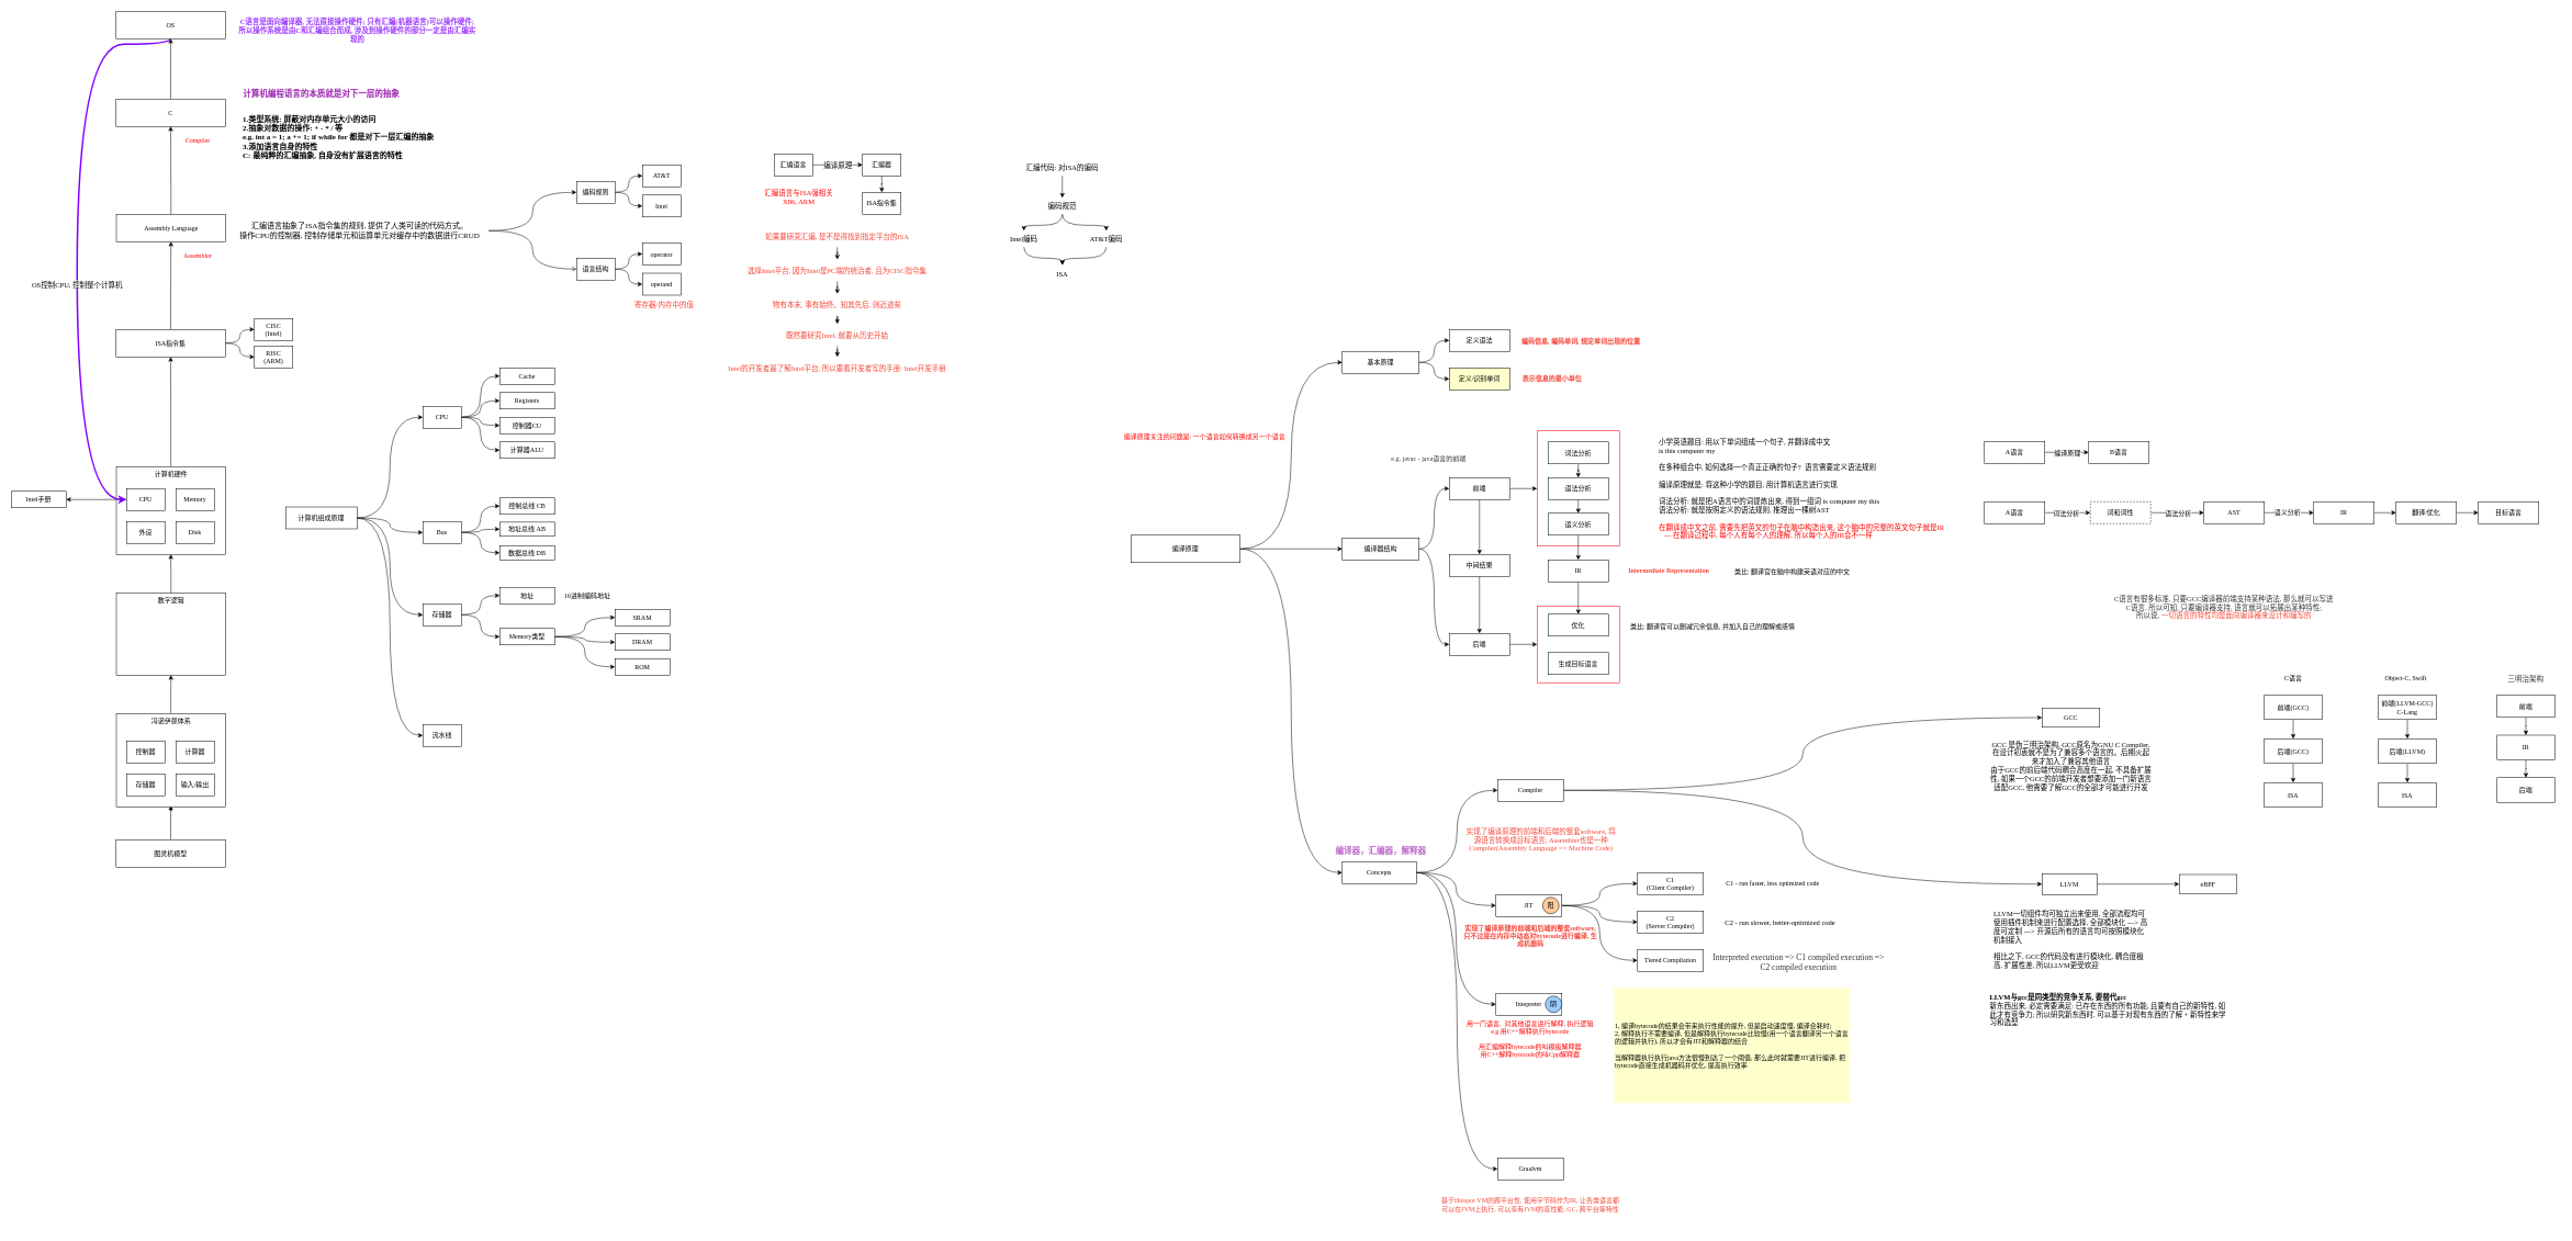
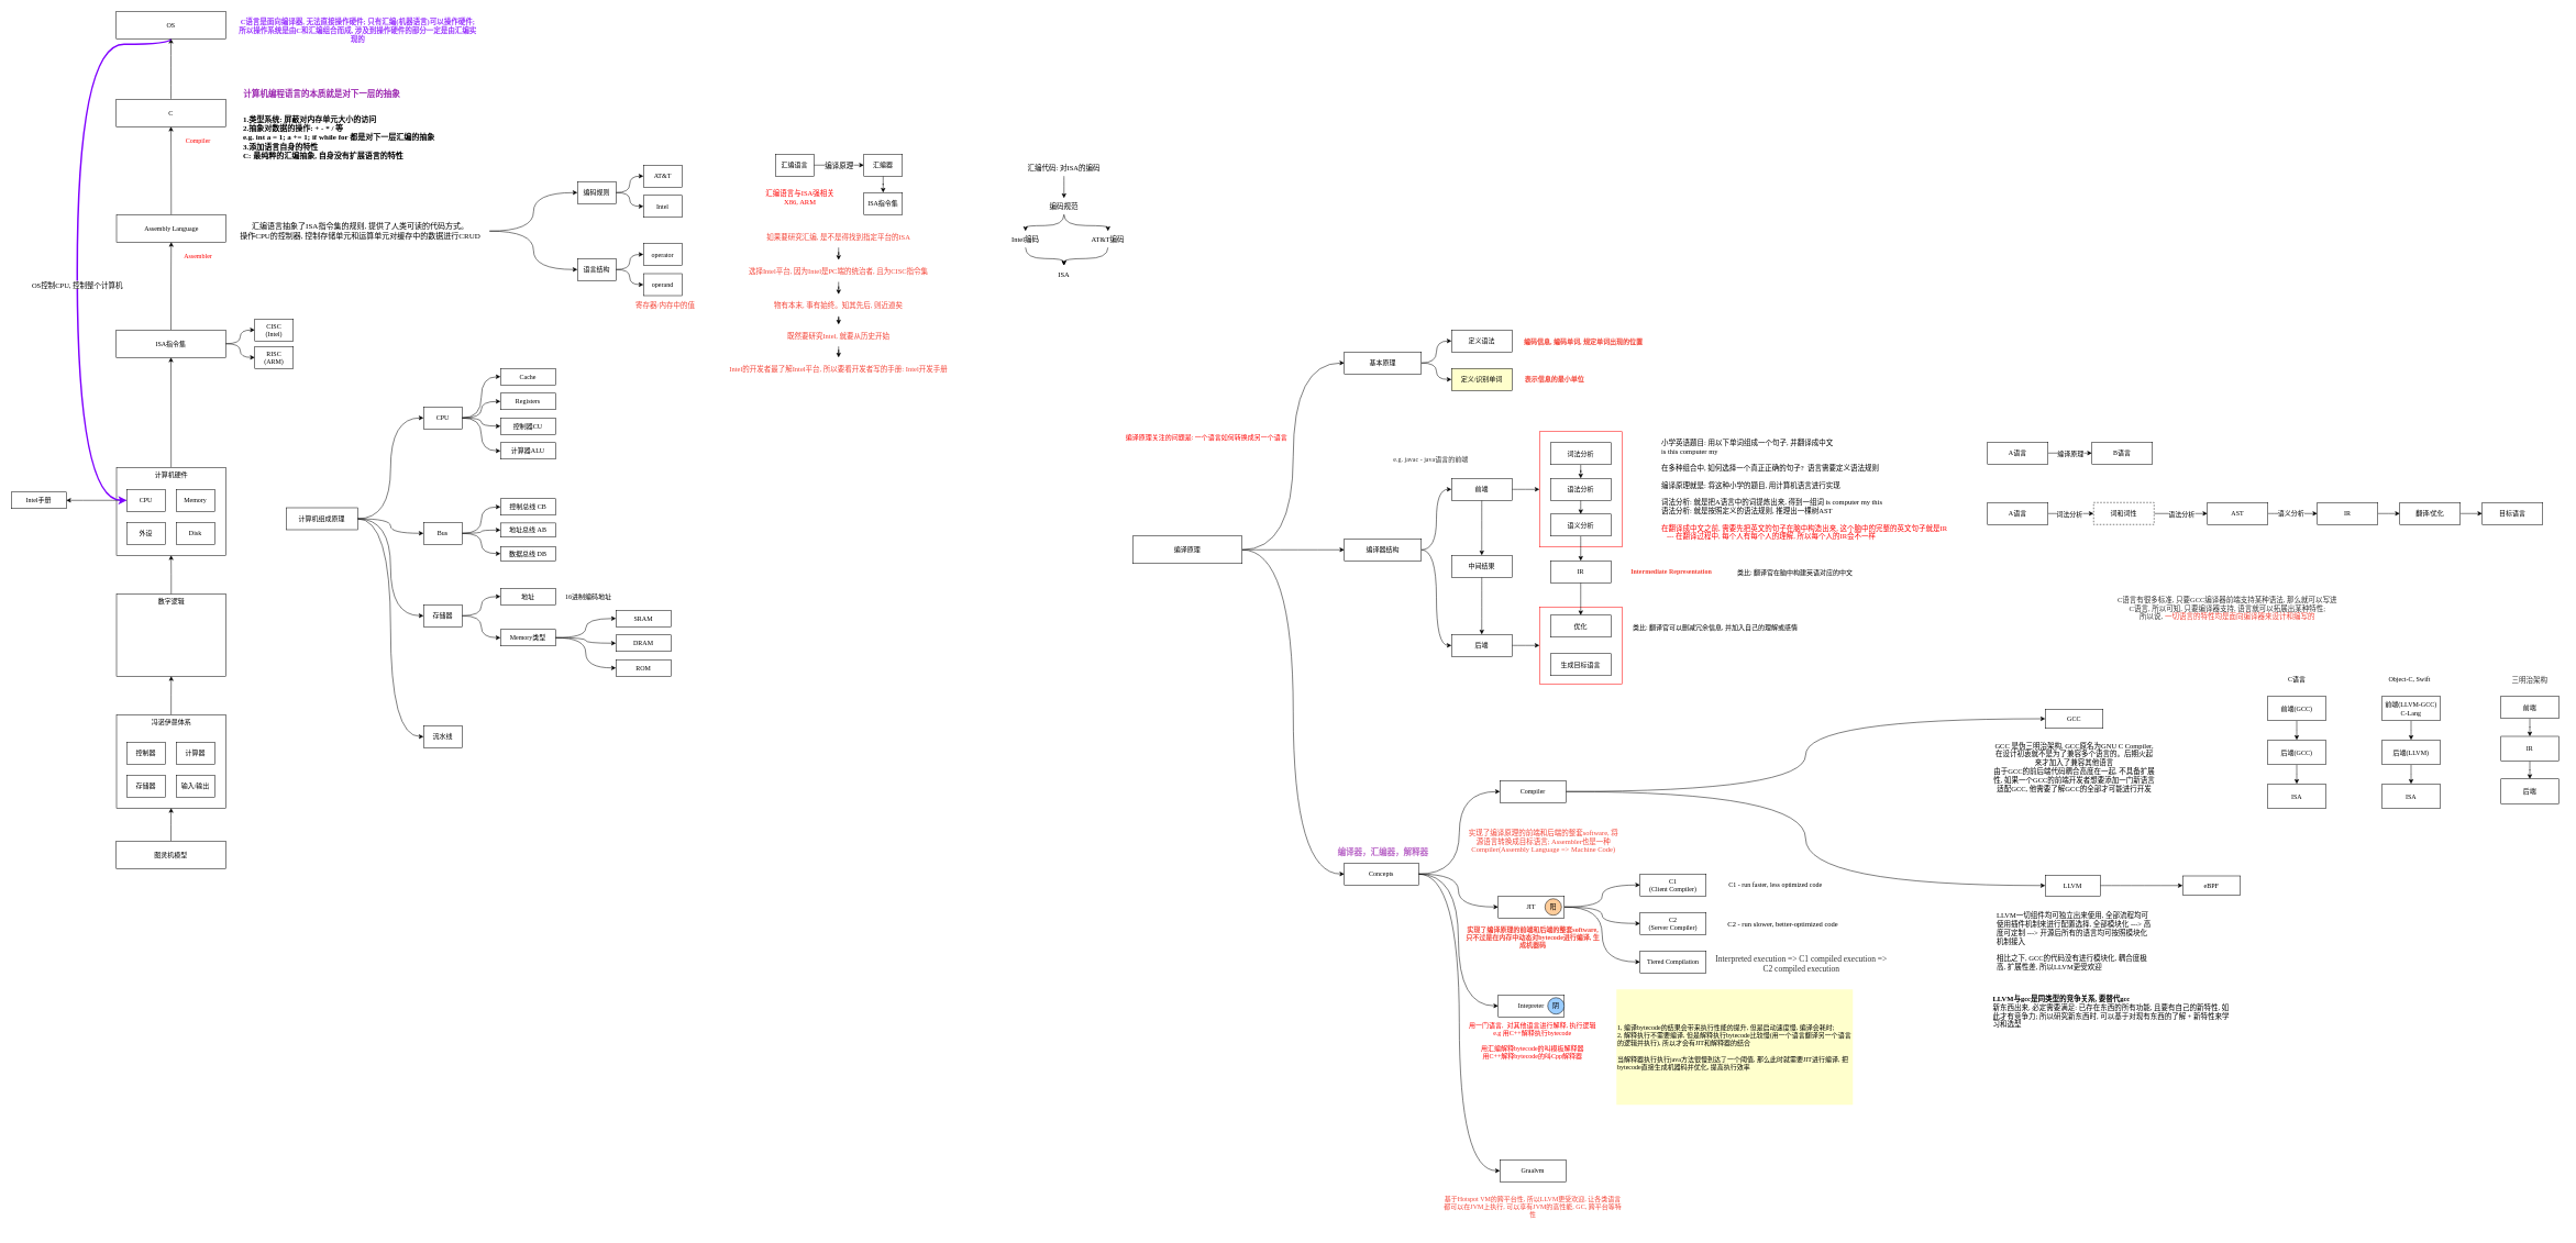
- <mxCell id="40" style="edgeStyle=orthogonalEdgeStyle;curved=1;rounded=0;orthogonalLoop=1;jettySize=auto;html=1;exitX=1;exitY=0.5;exitDx=0;exitDy=0;entryX=0;entryY=0.5;entryDx=0;entryDy=0;fontSize=14;fontColor=#000000;fontFamily=Verdana;endArrow=open;" edge="1" parent="1" source="41" target="47"><mxGeometry relative="1" as="geometry" /></mxCell>
+ <mxCell id="40" style="edgeStyle=orthogonalEdgeStyle;curved=1;rounded=0;orthogonalLoop=1;jettySize=auto;html=1;exitX=1;exitY=0.5;exitDx=0;exitDy=0;entryX=0;entryY=0.5;entryDx=0;entryDy=0;fontSize=14;fontColor=#000000;fontFamily=Verdana;" edge="1" parent="1" source="41" target="47"><mxGeometry relative="1" as="geometry" /></mxCell>
- <mxCell id="14" value="" style="edgeStyle=orthogonalEdgeStyle;rounded=0;orthogonalLoop=1;jettySize=auto;html=1;fontFamily=Verdana;endArrow=diamond;" edge="1" parent="1" source="15" target="13"><mxGeometry relative="1" as="geometry" /></mxCell>
+ <mxCell id="14" value="" style="edgeStyle=orthogonalEdgeStyle;rounded=0;orthogonalLoop=1;jettySize=auto;html=1;fontFamily=Verdana;" edge="1" parent="1" source="15" target="13"><mxGeometry relative="1" as="geometry" /></mxCell>
- <mxCell id="158" value="&lt;meta charset=&quot;utf-8&quot; style=&quot;font-size: 12px;&quot;&gt;&lt;span style=&quot;color: rgb(244, 67, 54); font-size: 12px; font-style: normal; font-variant-ligatures: normal; font-variant-caps: normal; letter-spacing: normal; orphans: 2; text-align: center; text-indent: 0px; text-transform: none; widows: 2; word-spacing: 0px; -webkit-text-stroke-width: 0px; background-color: rgba(255, 255, 255, 0.01); text-decoration-thickness: initial; text-decoration-style: initial; text-decoration-color: initial; float: none; display: inline !important;&quot;&gt;基于Hotspot VM的跨平台性, 使用字节码作为IR, 让各类语言都可以在JVM上执行, 可以享有JVM的高性能, GC, 跨平台等特性&lt;/span&gt;" style="text;html=1;strokeColor=none;fillColor=none;align=center;verticalAlign=middle;whiteSpace=wrap;rounded=0;fontFamily=Verdana;fontSize=12;fontColor=#000000;fontStyle=0" vertex="1" parent="1"><mxGeometry x="2622.5" y="2150" width="330" height="90" as="geometry" /></mxCell>
+ <mxCell id="158" value="&lt;meta charset=&quot;utf-8&quot; style=&quot;font-size: 12px;&quot;&gt;&lt;span style=&quot;color: rgb(244, 67, 54); font-size: 12px; font-style: normal; font-variant-ligatures: normal; font-variant-caps: normal; letter-spacing: normal; orphans: 2; text-align: center; text-indent: 0px; text-transform: none; widows: 2; word-spacing: 0px; -webkit-text-stroke-width: 0px; background-color: rgba(255, 255, 255, 0.01); text-decoration-thickness: initial; text-decoration-style: initial; text-decoration-color: initial; float: none; display: inline !important;&quot;&gt;基于Hotspot VM的跨平台性, 所以LLVM更受欢迎, 让各类语言都可以在JVM上执行, 可以享有JVM的高性能, GC, 跨平台等特性&lt;/span&gt;" style="text;html=1;strokeColor=none;fillColor=none;align=center;verticalAlign=middle;whiteSpace=wrap;rounded=0;fontFamily=Verdana;fontSize=12;fontColor=#000000;fontStyle=0" vertex="1" parent="1"><mxGeometry x="2622.5" y="2150" width="330" height="90" as="geometry" /></mxCell>
